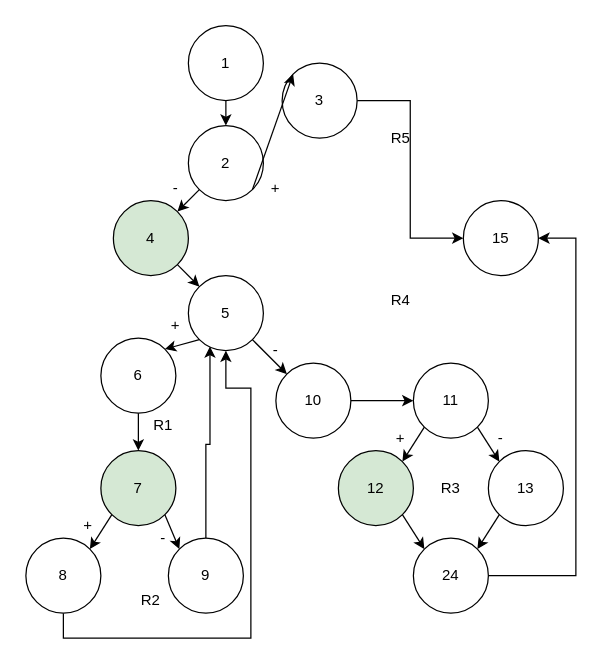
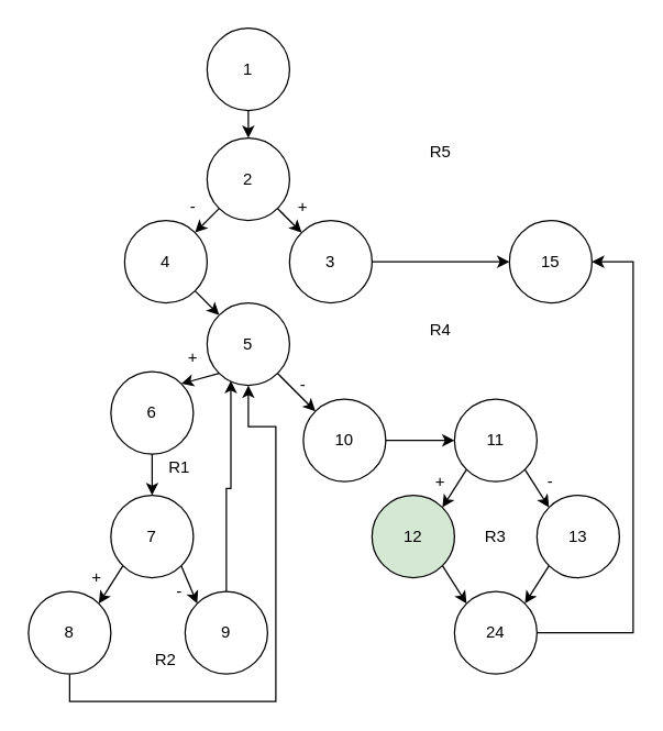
- <mxCell id="6" value="3" style="ellipse;whiteSpace=wrap;html=1;aspect=fixed;" parent="1" vertex="1"><mxGeometry x="225" y="50" width="60" height="60" as="geometry" /></mxCell>
+ <mxCell id="6" value="3" style="ellipse;whiteSpace=wrap;html=1;aspect=fixed;" parent="1" vertex="1"><mxGeometry x="210" y="160" width="60" height="60" as="geometry" /></mxCell>
- <mxCell id="4" value="4" style="ellipse;whiteSpace=wrap;html=1;aspect=fixed;fillColor=#d5e8d4;" parent="1" vertex="1"><mxGeometry x="90" y="160" width="60" height="60" as="geometry" /></mxCell>
+ <mxCell id="4" value="4" style="ellipse;whiteSpace=wrap;html=1;aspect=fixed;" parent="1" vertex="1"><mxGeometry x="90" y="160" width="60" height="60" as="geometry" /></mxCell>
- <mxCell id="9" value="7" style="ellipse;whiteSpace=wrap;html=1;aspect=fixed;fillColor=#d5e8d4;" parent="1" vertex="1"><mxGeometry x="80" y="360" width="60" height="60" as="geometry" /></mxCell>
+ <mxCell id="9" value="7" style="ellipse;whiteSpace=wrap;html=1;aspect=fixed;" parent="1" vertex="1"><mxGeometry x="80" y="360" width="60" height="60" as="geometry" /></mxCell>
